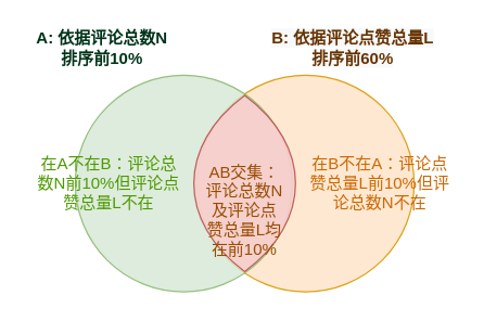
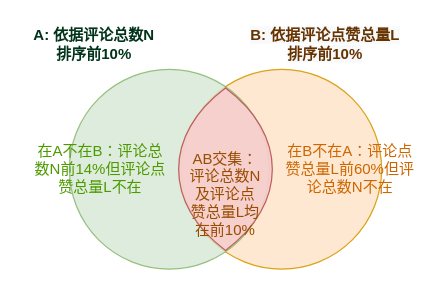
- <mxCell id="5" value="&lt;span style=&quot;font-family: helvetica; font-size: 12px; font-style: normal; letter-spacing: normal; text-indent: 0px; text-transform: none; word-spacing: 0px; background-color: rgb(248, 249, 250); text-decoration: none; display: inline; float: none;&quot;&gt;B: 依据评论点赞总量L排序前60%&lt;/span&gt;" style="text;whiteSpace=wrap;html=1;align=center;fontStyle=1;fontColor=#663300;verticalAlign=middle;" vertex="1" parent="1"><mxGeometry x="195" y="20" width="130" height="30" as="geometry" /></mxCell>
+ <mxCell id="5" value="&lt;span style=&quot;font-family: helvetica; font-size: 12px; font-style: normal; letter-spacing: normal; text-indent: 0px; text-transform: none; word-spacing: 0px; background-color: rgb(248, 249, 250); text-decoration: none; display: inline; float: none;&quot;&gt;B: 依据评论点赞总量L排序前10%&lt;/span&gt;" style="text;whiteSpace=wrap;html=1;align=center;fontStyle=1;fontColor=#663300;verticalAlign=middle;" vertex="1" parent="1"><mxGeometry x="195" y="20" width="130" height="30" as="geometry" /></mxCell>
- <mxCell id="6" value="在A不在B：评论总数N前10%但评论点赞总量L不在" style="text;html=1;strokeColor=none;fillColor=none;align=center;verticalAlign=middle;whiteSpace=wrap;rounded=0;shadow=0;opacity=90;fontColor=#4D9900;" vertex="1" parent="1"><mxGeometry x="25" y="125" width="110" height="20" as="geometry" /></mxCell>
+ <mxCell id="6" value="在A不在B：评论总数N前14%但评论点赞总量L不在" style="text;html=1;strokeColor=none;fillColor=none;align=center;verticalAlign=middle;whiteSpace=wrap;rounded=0;shadow=0;opacity=90;fontColor=#4D9900;" vertex="1" parent="1"><mxGeometry x="25" y="125" width="110" height="20" as="geometry" /></mxCell>
- <mxCell id="7" value="在B不在A：评论点赞总量L前10%但评论总数N不在" style="text;html=1;strokeColor=none;fillColor=none;align=center;verticalAlign=middle;whiteSpace=wrap;rounded=0;shadow=0;opacity=90;fontColor=#CC6600;" vertex="1" parent="1"><mxGeometry x="225" y="125" width="110" height="20" as="geometry" /></mxCell>
+ <mxCell id="7" value="在B不在A：评论点赞总量L前60%但评论总数N不在" style="text;html=1;strokeColor=none;fillColor=none;align=center;verticalAlign=middle;whiteSpace=wrap;rounded=0;shadow=0;opacity=90;fontColor=#CC6600;" vertex="1" parent="1"><mxGeometry x="225" y="125" width="110" height="20" as="geometry" /></mxCell>
